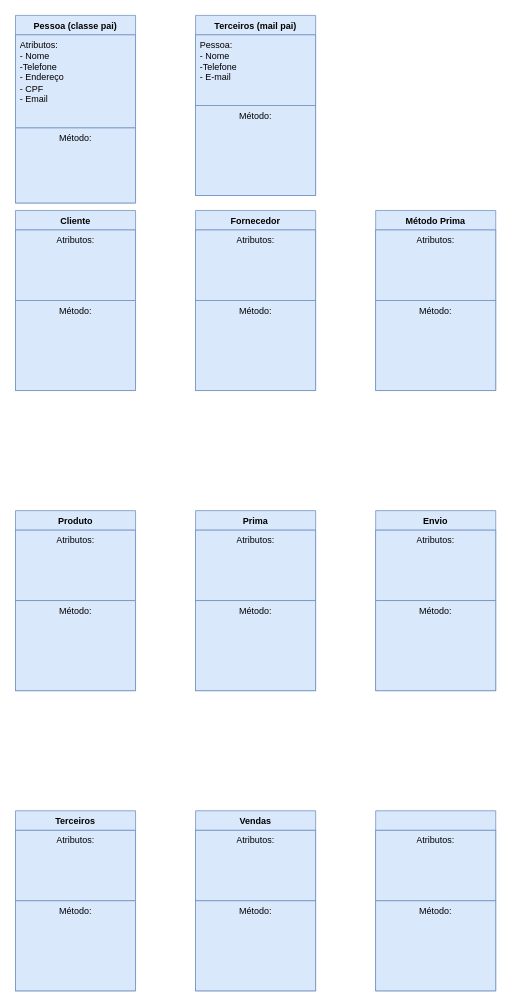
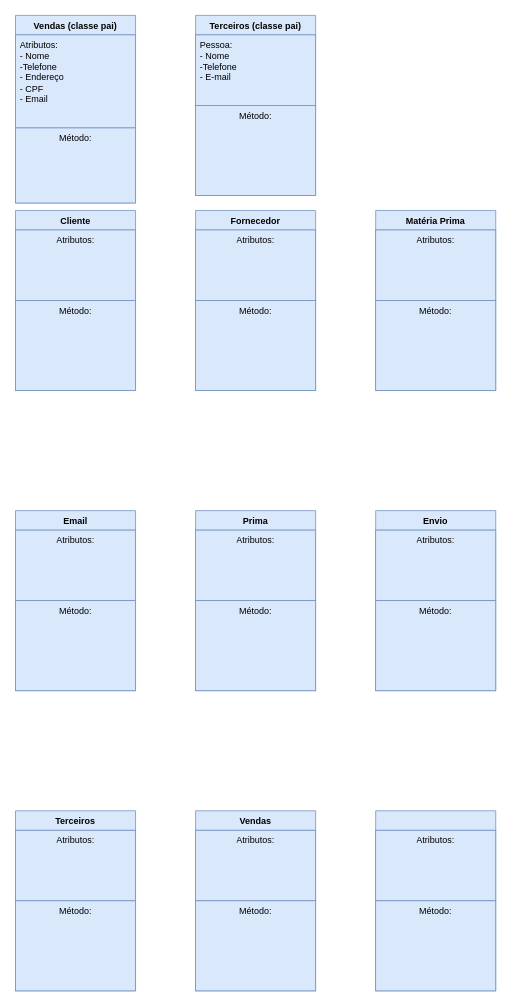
- <mxCell id="38" value="Pessoa (classe pai)" style="swimlane;fontStyle=1;align=center;verticalAlign=top;childLayout=stackLayout;horizontal=1;startSize=26;horizontalStack=0;resizeParent=1;resizeParentMax=0;resizeLast=0;collapsible=1;marginBottom=0;whiteSpace=wrap;html=1;fillColor=#dae8fc;strokeColor=#6c8ebf;" vertex="1" parent="1"><mxGeometry x="20" y="20" width="160" height="250" as="geometry"><mxRectangle x="90" y="70" width="100" height="30" as="alternateBounds" /></mxGeometry></mxCell>
+ <mxCell id="38" value="Vendas (classe pai)" style="swimlane;fontStyle=1;align=center;verticalAlign=top;childLayout=stackLayout;horizontal=1;startSize=26;horizontalStack=0;resizeParent=1;resizeParentMax=0;resizeLast=0;collapsible=1;marginBottom=0;whiteSpace=wrap;html=1;fillColor=#dae8fc;strokeColor=#6c8ebf;" vertex="1" parent="1"><mxGeometry x="20" y="20" width="160" height="250" as="geometry"><mxRectangle x="90" y="70" width="100" height="30" as="alternateBounds" /></mxGeometry></mxCell>
- <mxCell id="42" value="Terceiros (mail pai)" style="swimlane;fontStyle=1;align=center;verticalAlign=top;childLayout=stackLayout;horizontal=1;startSize=26;horizontalStack=0;resizeParent=1;resizeParentMax=0;resizeLast=0;collapsible=1;marginBottom=0;whiteSpace=wrap;html=1;fillColor=#dae8fc;strokeColor=#6c8ebf;" vertex="1" parent="1"><mxGeometry x="260" y="20" width="160" height="240" as="geometry"><mxRectangle x="90" y="70" width="100" height="30" as="alternateBounds" /></mxGeometry></mxCell>
+ <mxCell id="42" value="Terceiros (classe pai)" style="swimlane;fontStyle=1;align=center;verticalAlign=top;childLayout=stackLayout;horizontal=1;startSize=26;horizontalStack=0;resizeParent=1;resizeParentMax=0;resizeLast=0;collapsible=1;marginBottom=0;whiteSpace=wrap;html=1;fillColor=#dae8fc;strokeColor=#6c8ebf;" vertex="1" parent="1"><mxGeometry x="260" y="20" width="160" height="240" as="geometry"><mxRectangle x="90" y="70" width="100" height="30" as="alternateBounds" /></mxGeometry></mxCell>
- <mxCell id="10" value="Método Prima" style="swimlane;fontStyle=1;align=center;verticalAlign=top;childLayout=stackLayout;horizontal=1;startSize=26;horizontalStack=0;resizeParent=1;resizeParentMax=0;resizeLast=0;collapsible=1;marginBottom=0;whiteSpace=wrap;html=1;fillColor=#dae8fc;strokeColor=#6c8ebf;" parent="1" vertex="1"><mxGeometry x="500" y="280" width="160" height="240" as="geometry"><mxRectangle x="90" y="70" width="100" height="30" as="alternateBounds" /></mxGeometry></mxCell>
+ <mxCell id="10" value="Matéria Prima" style="swimlane;fontStyle=1;align=center;verticalAlign=top;childLayout=stackLayout;horizontal=1;startSize=26;horizontalStack=0;resizeParent=1;resizeParentMax=0;resizeLast=0;collapsible=1;marginBottom=0;whiteSpace=wrap;html=1;fillColor=#dae8fc;strokeColor=#6c8ebf;" parent="1" vertex="1"><mxGeometry x="500" y="280" width="160" height="240" as="geometry"><mxRectangle x="90" y="70" width="100" height="30" as="alternateBounds" /></mxGeometry></mxCell>
- <mxCell id="14" value="Produto" style="swimlane;fontStyle=1;align=center;verticalAlign=top;childLayout=stackLayout;horizontal=1;startSize=26;horizontalStack=0;resizeParent=1;resizeParentMax=0;resizeLast=0;collapsible=1;marginBottom=0;whiteSpace=wrap;html=1;fillColor=#dae8fc;strokeColor=#6c8ebf;" parent="1" vertex="1"><mxGeometry x="20" y="680" width="160" height="240" as="geometry"><mxRectangle x="90" y="70" width="100" height="30" as="alternateBounds" /></mxGeometry></mxCell>
+ <mxCell id="14" value="Email" style="swimlane;fontStyle=1;align=center;verticalAlign=top;childLayout=stackLayout;horizontal=1;startSize=26;horizontalStack=0;resizeParent=1;resizeParentMax=0;resizeLast=0;collapsible=1;marginBottom=0;whiteSpace=wrap;html=1;fillColor=#dae8fc;strokeColor=#6c8ebf;" parent="1" vertex="1"><mxGeometry x="20" y="680" width="160" height="240" as="geometry"><mxRectangle x="90" y="70" width="100" height="30" as="alternateBounds" /></mxGeometry></mxCell>
